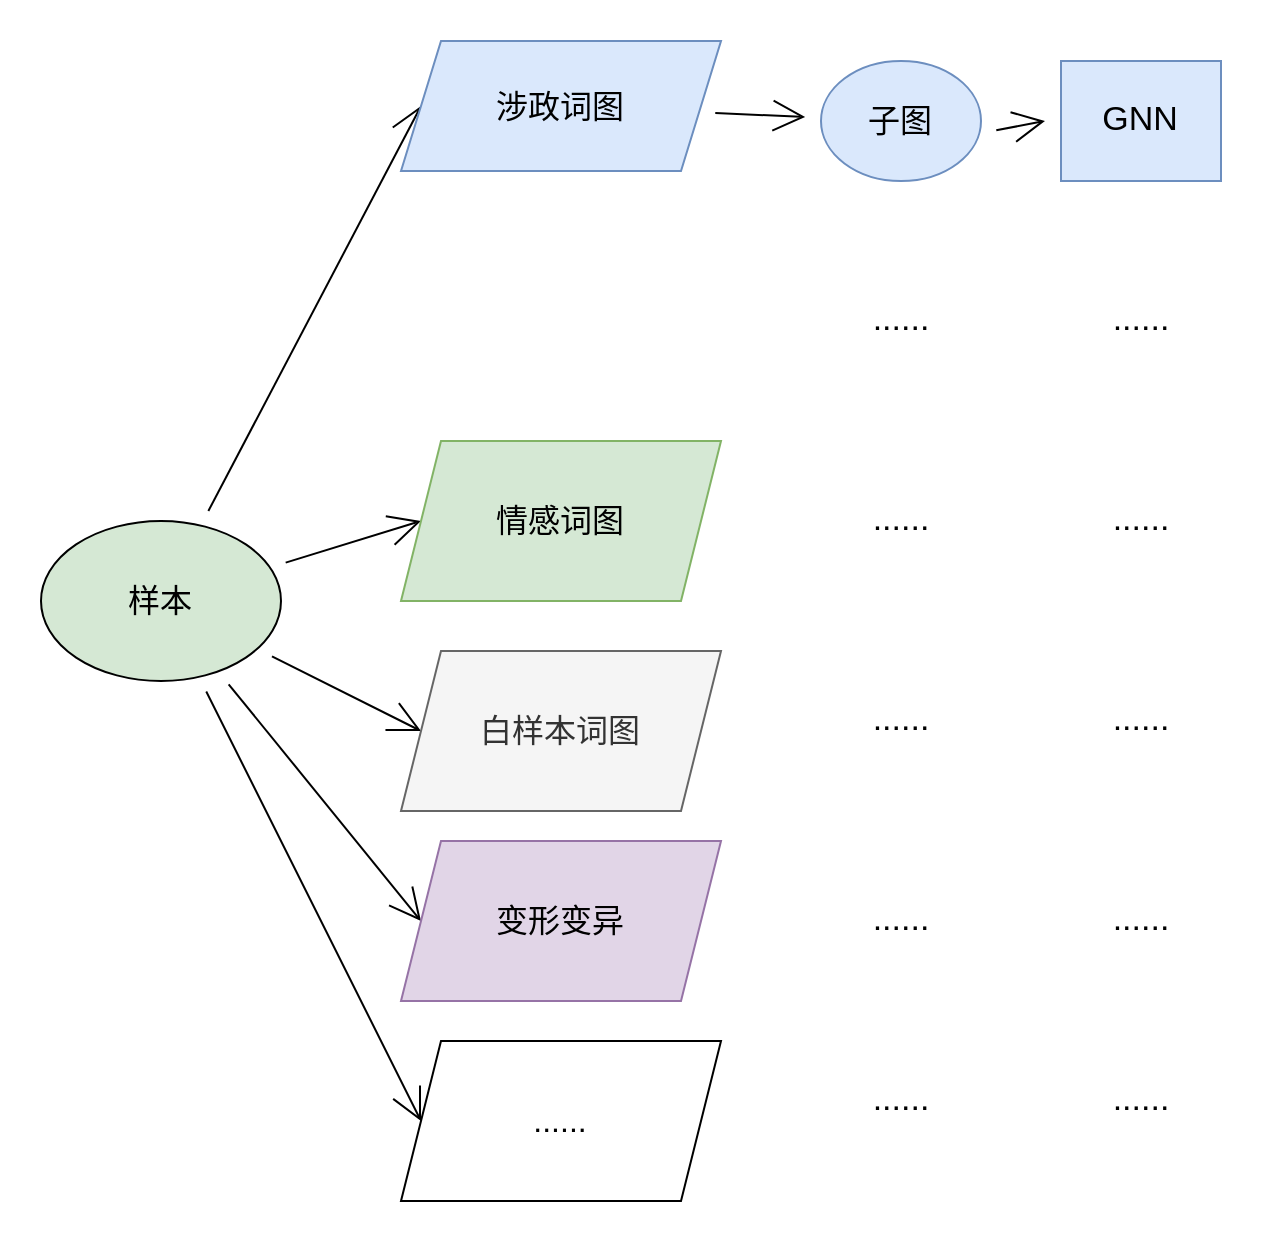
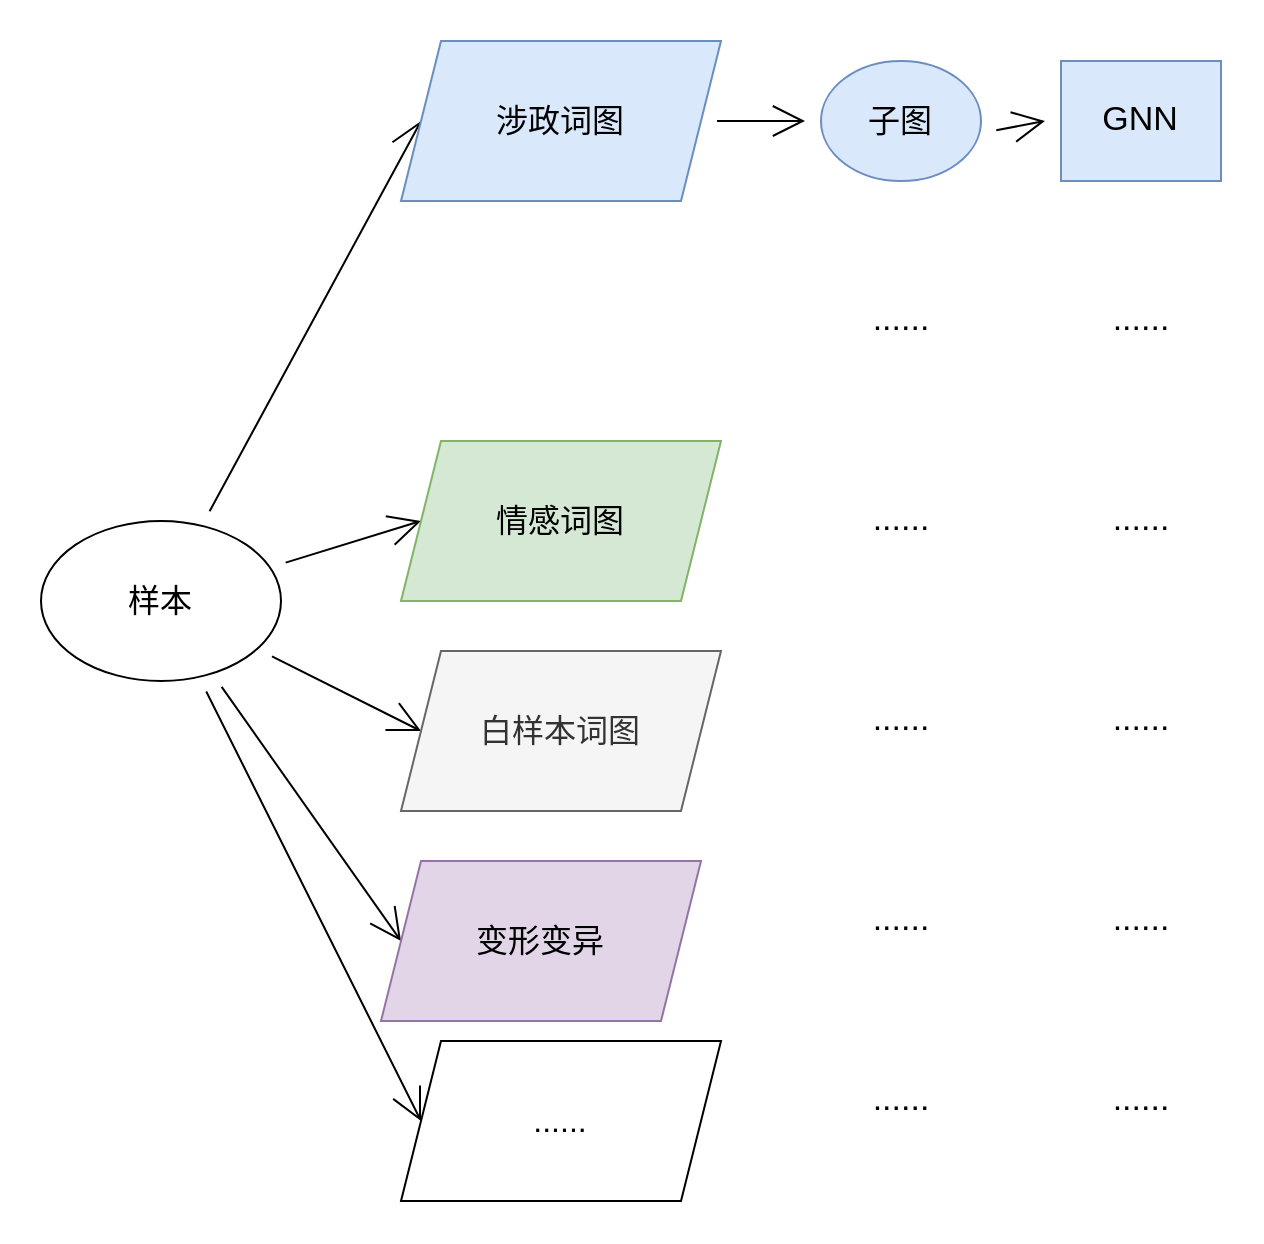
- <mxCell id="9" value="&lt;font style=&quot;font-size: 16px&quot;&gt;涉政词图&lt;/font&gt;" style="shape=parallelogram;perimeter=parallelogramPerimeter;whiteSpace=wrap;html=1;fixedSize=1;hachureGap=4;pointerEvents=0;fillColor=#dae8fc;strokeColor=#6c8ebf;" vertex="1" parent="1"><mxGeometry x="200" y="20" width="160" height="65" as="geometry" /></mxCell>
+ <mxCell id="9" value="&lt;font style=&quot;font-size: 16px&quot;&gt;涉政词图&lt;/font&gt;" style="shape=parallelogram;perimeter=parallelogramPerimeter;whiteSpace=wrap;html=1;fixedSize=1;hachureGap=4;pointerEvents=0;fillColor=#dae8fc;strokeColor=#6c8ebf;" vertex="1" parent="1"><mxGeometry x="200" y="20" width="160" height="80" as="geometry" /></mxCell>
- <mxCell id="7" value="&lt;span style=&quot;font-size: 16px&quot;&gt;样本&lt;/span&gt;" style="ellipse;whiteSpace=wrap;html=1;hachureGap=4;pointerEvents=0;fillColor=#d5e8d4;" vertex="1" parent="1"><mxGeometry x="20" y="260" width="120" height="80" as="geometry" /></mxCell>
+ <mxCell id="7" value="&lt;span style=&quot;font-size: 16px&quot;&gt;样本&lt;/span&gt;" style="ellipse;whiteSpace=wrap;html=1;hachureGap=4;pointerEvents=0;" vertex="1" parent="1"><mxGeometry x="20" y="260" width="120" height="80" as="geometry" /></mxCell>
- <mxCell id="12" value="&lt;span style=&quot;font-size: 16px&quot;&gt;变形变异&lt;/span&gt;" style="shape=parallelogram;perimeter=parallelogramPerimeter;whiteSpace=wrap;html=1;fixedSize=1;hachureGap=4;pointerEvents=0;fillColor=#e1d5e7;strokeColor=#9673a6;" vertex="1" parent="1"><mxGeometry x="200" y="420" width="160" height="80" as="geometry" /></mxCell>
+ <mxCell id="12" value="&lt;span style=&quot;font-size: 16px&quot;&gt;变形变异&lt;/span&gt;" style="shape=parallelogram;perimeter=parallelogramPerimeter;whiteSpace=wrap;html=1;fixedSize=1;hachureGap=4;pointerEvents=0;fillColor=#e1d5e7;strokeColor=#9673a6;" vertex="1" parent="1"><mxGeometry x="190" y="430" width="160" height="80" as="geometry" /></mxCell>
